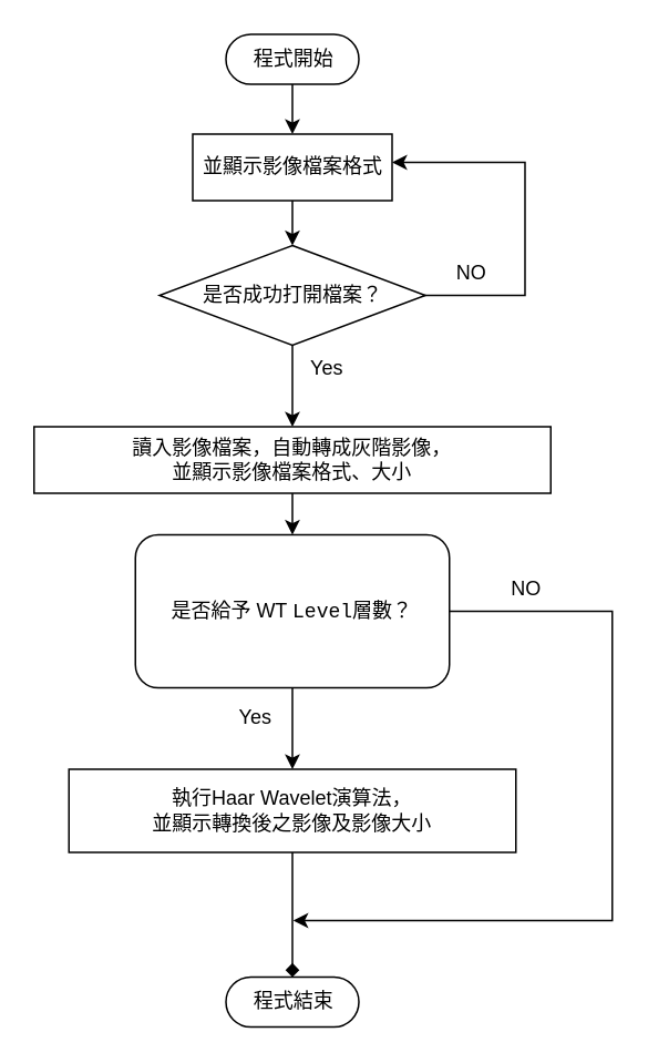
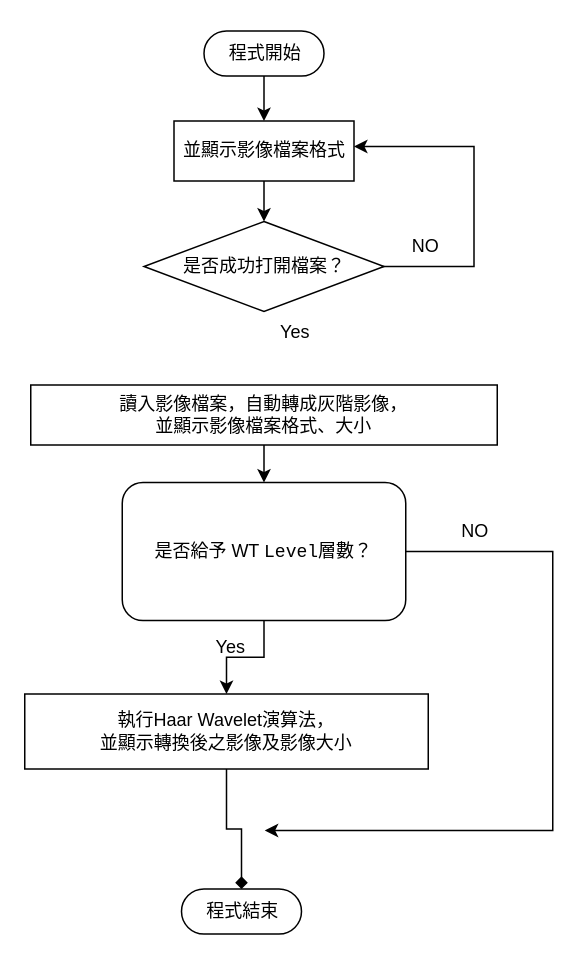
- <mxCell id="7" value="" style="edgeStyle=orthogonalEdgeStyle;rounded=0;orthogonalLoop=1;jettySize=auto;html=1;" parent="1" source="8" target="11" edge="1"><mxGeometry relative="1" as="geometry" /></mxCell>
- <mxCell id="13" value="執行Haar Wavelet演算法，&lt;br&gt;並顯示轉換後之影像及影像大小" style="whiteSpace=wrap;html=1;dashed=0;" parent="1" vertex="1"><mxGeometry x="41" y="462" width="269" height="50" as="geometry" /></mxCell>
+ <mxCell id="13" value="執行Haar Wavelet演算法，&lt;br&gt;並顯示轉換後之影像及影像大小" style="whiteSpace=wrap;html=1;dashed=0;" parent="1" vertex="1"><mxGeometry x="16" y="462" width="269" height="50" as="geometry" /></mxCell>
- <mxCell id="15" value="程式結束" style="html=1;dashed=0;whitespace=wrap;shape=mxgraph.dfd.start" parent="1" vertex="1"><mxGeometry x="135.5" y="587" width="80" height="30" as="geometry" /></mxCell>
+ <mxCell id="15" value="程式結束" style="html=1;dashed=0;whitespace=wrap;shape=mxgraph.dfd.start" parent="1" vertex="1"><mxGeometry x="120.5" y="592" width="80" height="30" as="geometry" /></mxCell>
